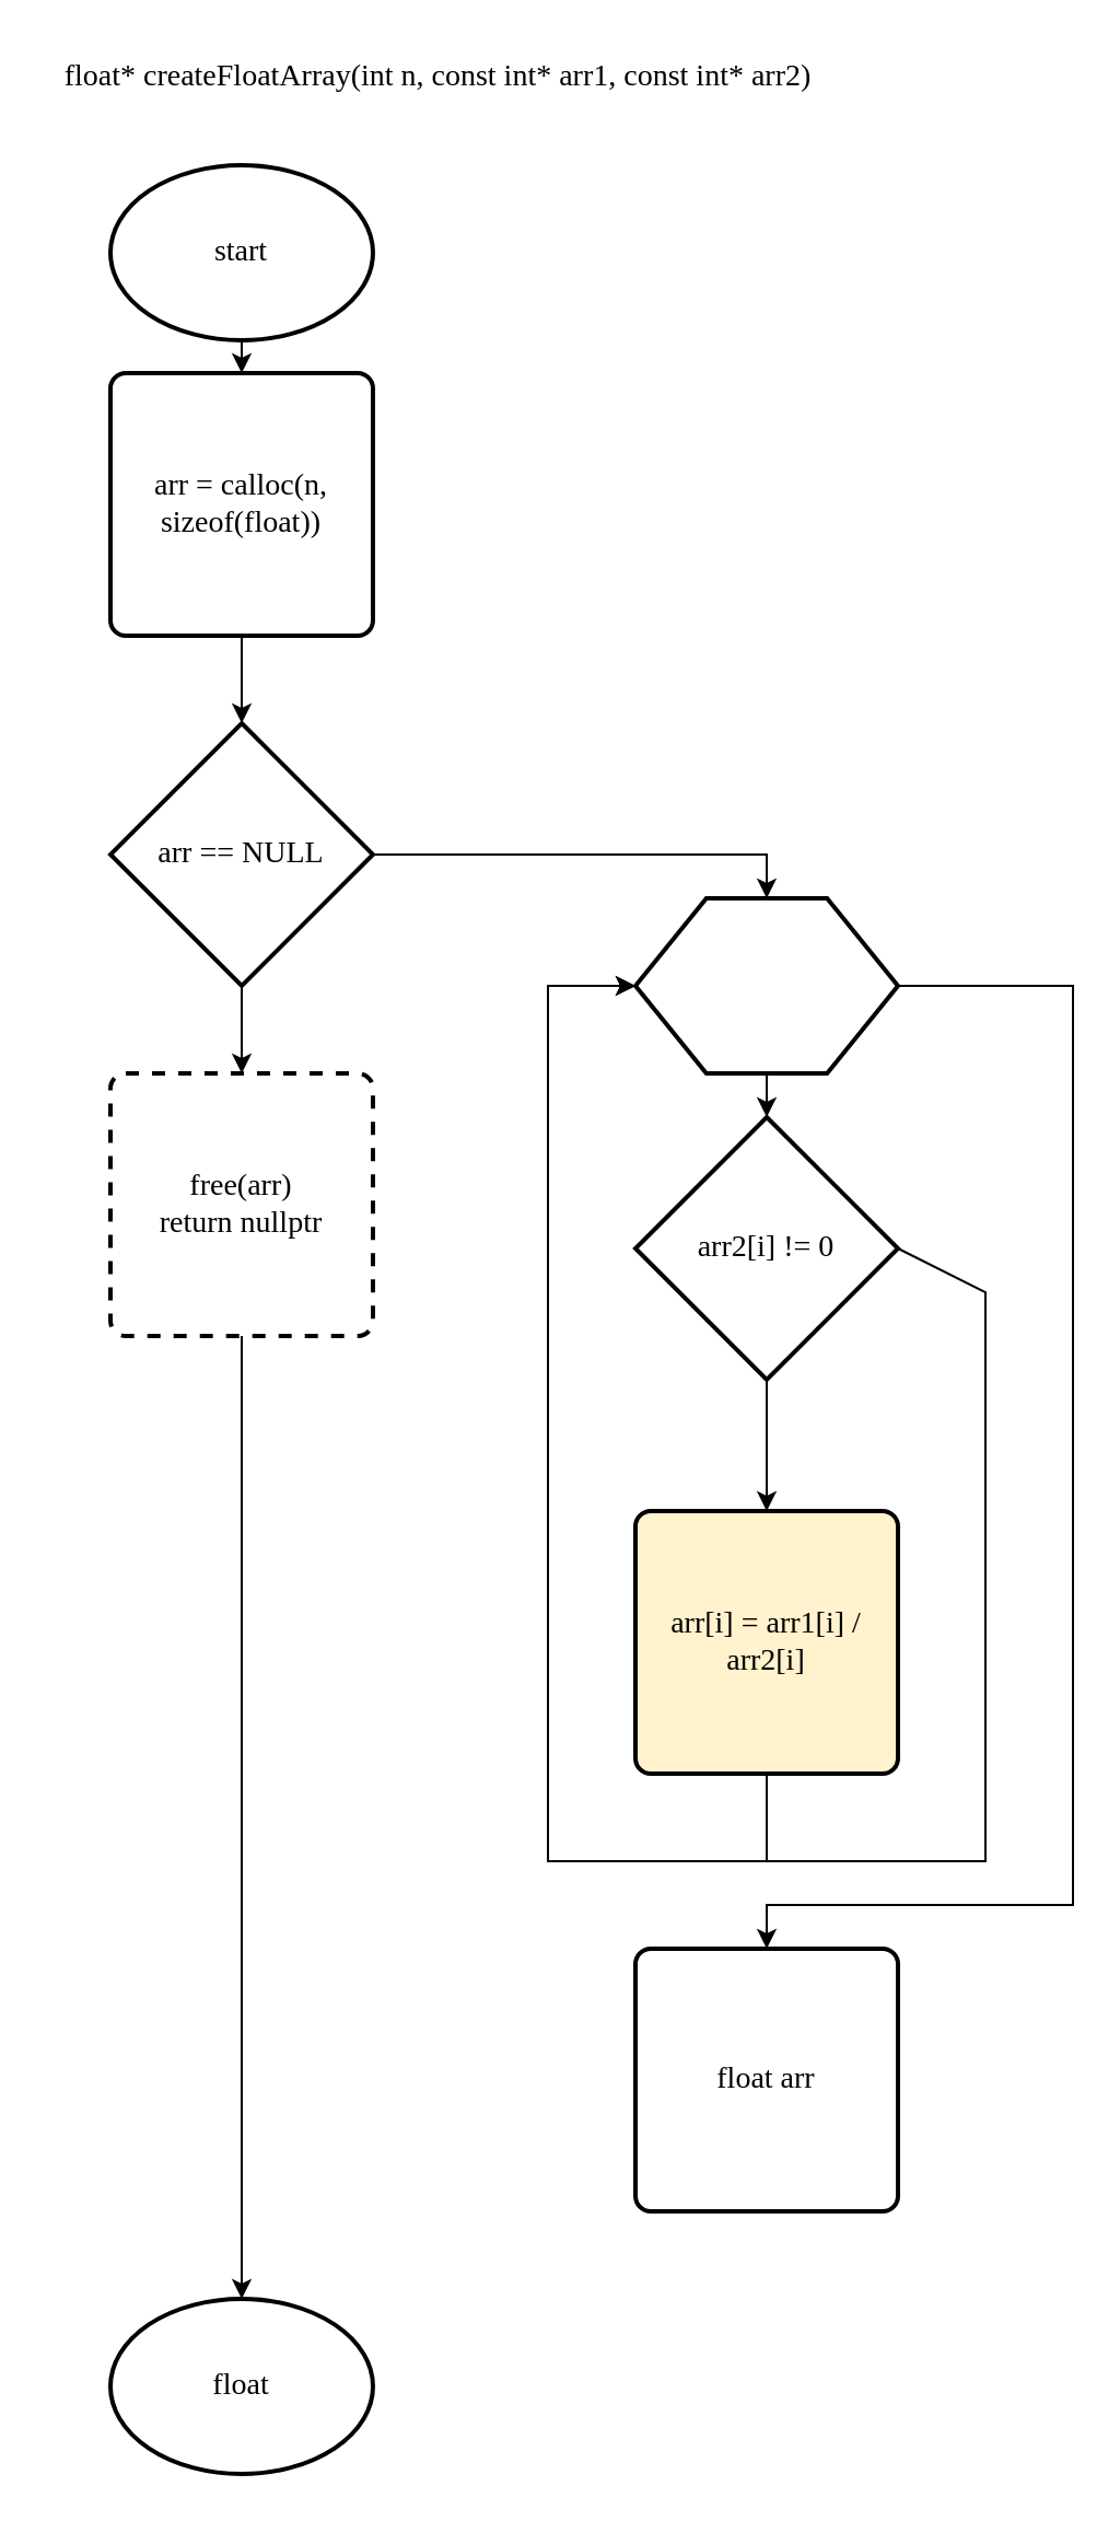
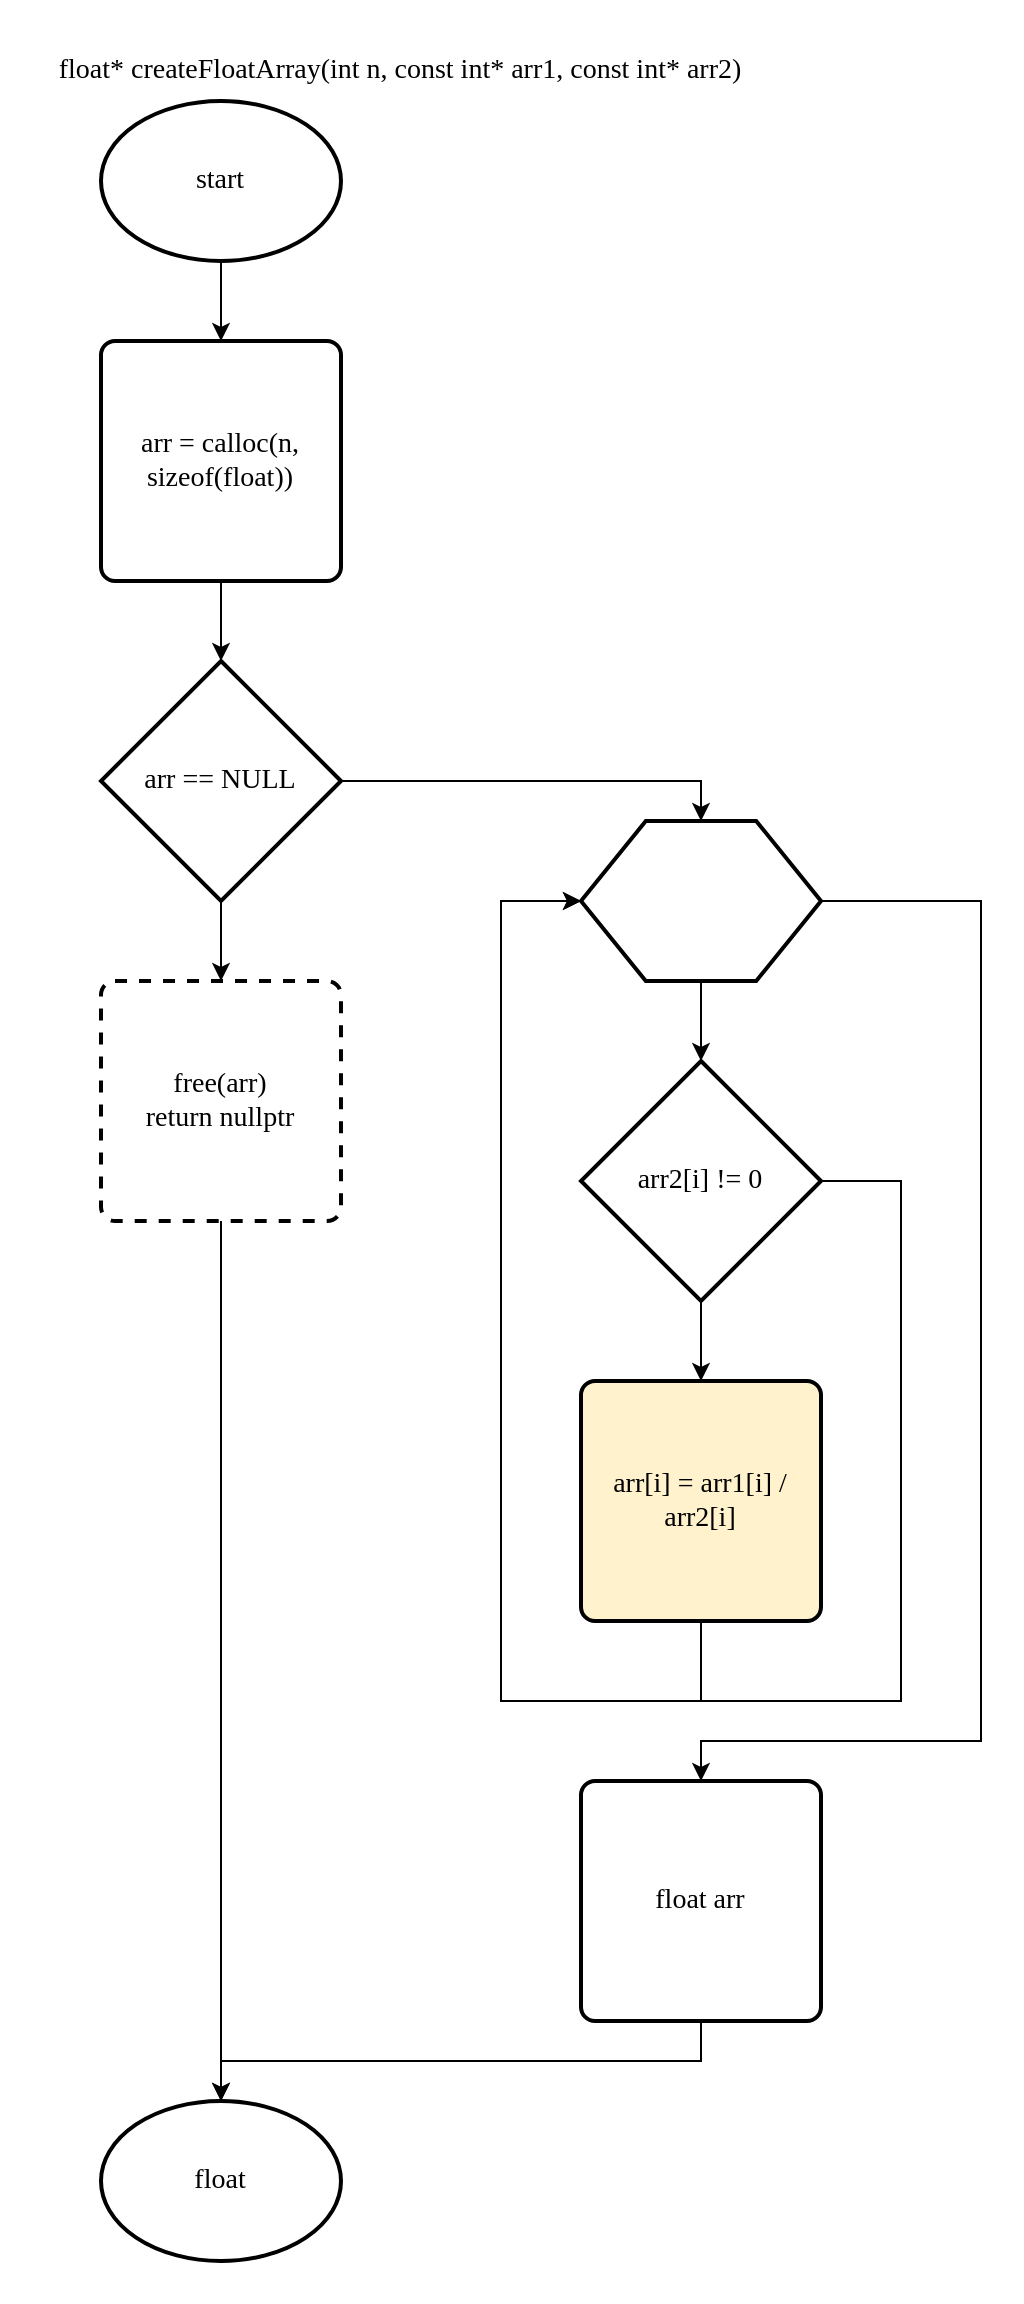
- <mxCell id="3" value="start" style="strokeWidth=2;html=1;shape=mxgraph.flowchart.start_1;whiteSpace=wrap;fontFamily=Times New Roman;fontSize=14;" parent="1" vertex="1"><mxGeometry x="50" y="75" width="120" height="80" as="geometry" /></mxCell>
+ <mxCell id="3" value="start" style="strokeWidth=2;html=1;shape=mxgraph.flowchart.start_1;whiteSpace=wrap;fontFamily=Times New Roman;fontSize=14;" parent="1" vertex="1"><mxGeometry x="50" y="50" width="120" height="80" as="geometry" /></mxCell>
- <mxCell id="15" value="arr2[i] != 0" style="strokeWidth=2;html=1;shape=mxgraph.flowchart.decision;whiteSpace=wrap;fontFamily=Times New Roman;fontSize=14;" parent="1" vertex="1"><mxGeometry x="290" y="510" width="120" height="120" as="geometry" /></mxCell>
+ <mxCell id="15" value="arr2[i] != 0" style="strokeWidth=2;html=1;shape=mxgraph.flowchart.decision;whiteSpace=wrap;fontFamily=Times New Roman;fontSize=14;" parent="1" vertex="1"><mxGeometry x="290" y="530" width="120" height="120" as="geometry" /></mxCell>
+ <mxCell id="22" value="" style="endArrow=classic;html=1;rounded=0;exitX=0.5;exitY=1;exitDx=0;exitDy=0;entryX=0.5;entryY=0;entryDx=0;entryDy=0;entryPerimeter=0;fontFamily=Times New Roman;fontSize=14;" parent="1" source="20" target="12" edge="1"><mxGeometry width="50" height="50" relative="1" as="geometry"><mxPoint x="350" y="990" as="sourcePoint" /><mxPoint x="400" y="940" as="targetPoint" /><Array as="points"><mxPoint x="350" y="1030" /><mxPoint x="110" y="1030" /></Array></mxGeometry></mxCell>
